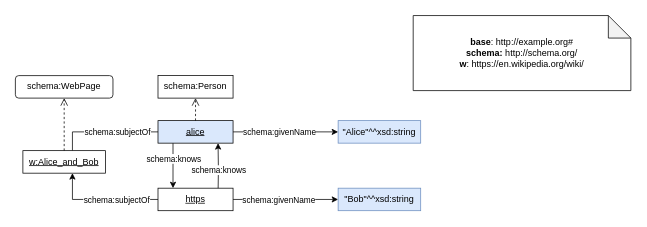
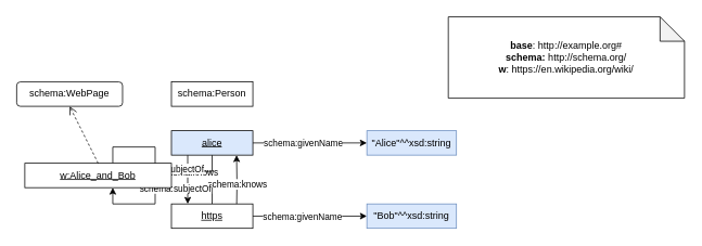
- <mxCell id="22" value="" style="endArrow=open;html=1;fontColor=#000099;endFill=0;dashed=1;entryX=0.5;entryY=1;entryDx=0;entryDy=0;endSize=8;exitX=0.5;exitY=0;exitDx=0;exitDy=0;rounded=0;" edge="1" parent="1" source="9" target="19"><mxGeometry width="50" height="50" relative="1" as="geometry"><mxPoint x="200" y="60" as="sourcePoint" /><mxPoint x="200" y="10" as="targetPoint" /></mxGeometry></mxCell>
- <mxCell id="17" value="&lt;u&gt;w:Alice_and_Bob&lt;/u&gt;" style="rounded=0;whiteSpace=wrap;html=1;snapToPoint=1;points=[[0.1,0],[0.2,0],[0.3,0],[0.4,0],[0.5,0],[0.6,0],[0.7,0],[0.8,0],[0.9,0],[0,0.1],[0,0.3],[0,0.5],[0,0.7],[0,0.9],[0.1,1],[0.2,1],[0.3,1],[0.4,1],[0.5,1],[0.6,1],[0.7,1],[0.8,1],[0.9,1],[1,0.1],[1,0.3],[1,0.5],[1,0.7],[1,0.9]];" vertex="1" parent="1"><mxGeometry x="30" y="200" width="110" height="30" as="geometry" /></mxCell>
+ <mxCell id="17" value="&lt;u&gt;w:Alice_and_Bob&lt;/u&gt;" style="rounded=0;whiteSpace=wrap;html=1;snapToPoint=1;points=[[0.1,0],[0.2,0],[0.3,0],[0.4,0],[0.5,0],[0.6,0],[0.7,0],[0.8,0],[0.9,0],[0,0.1],[0,0.3],[0,0.5],[0,0.7],[0,0.9],[0.1,1],[0.2,1],[0.3,1],[0.4,1],[0.5,1],[0.6,1],[0.7,1],[0.8,1],[0.9,1],[1,0.1],[1,0.3],[1,0.5],[1,0.7],[1,0.9]];" vertex="1" parent="1"><mxGeometry x="30" y="200" width="180" height="30" as="geometry" /></mxCell>
